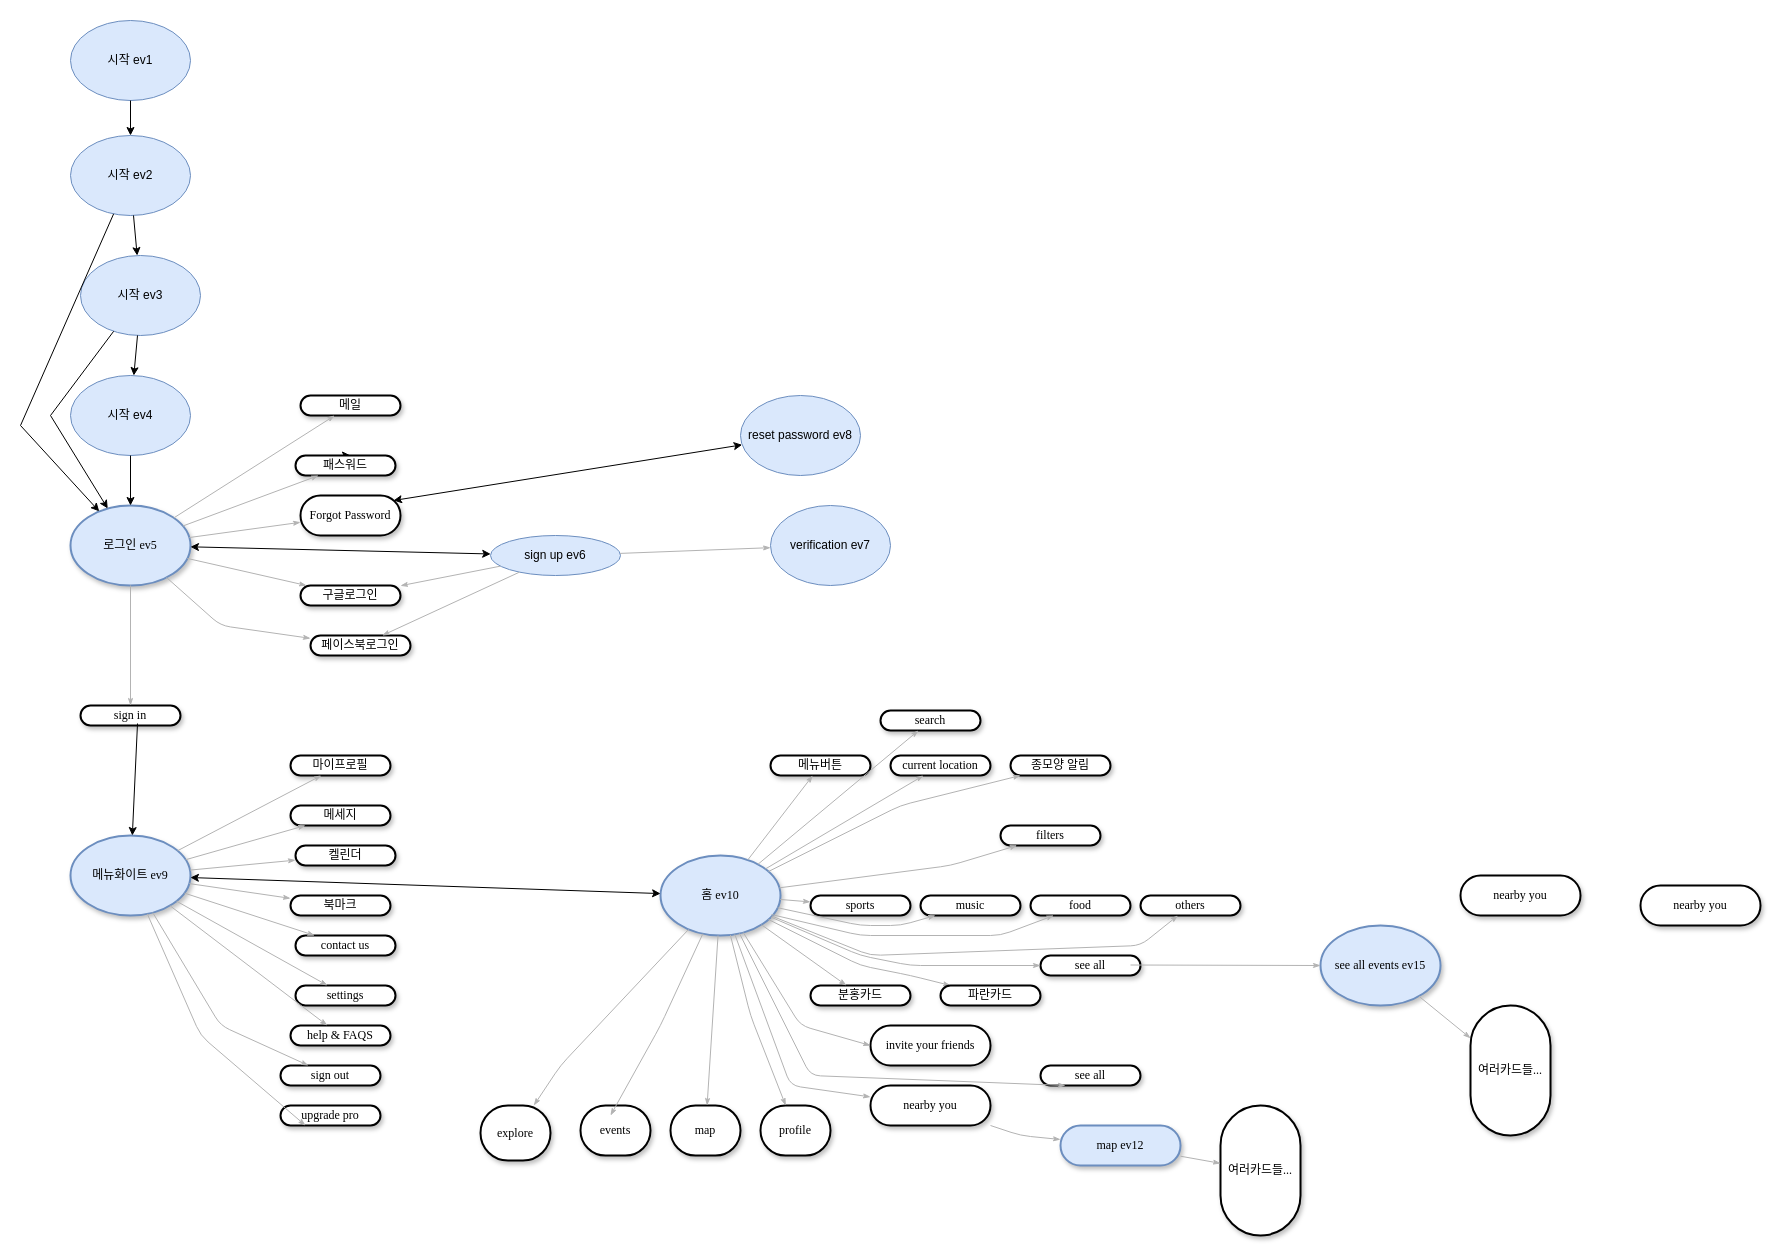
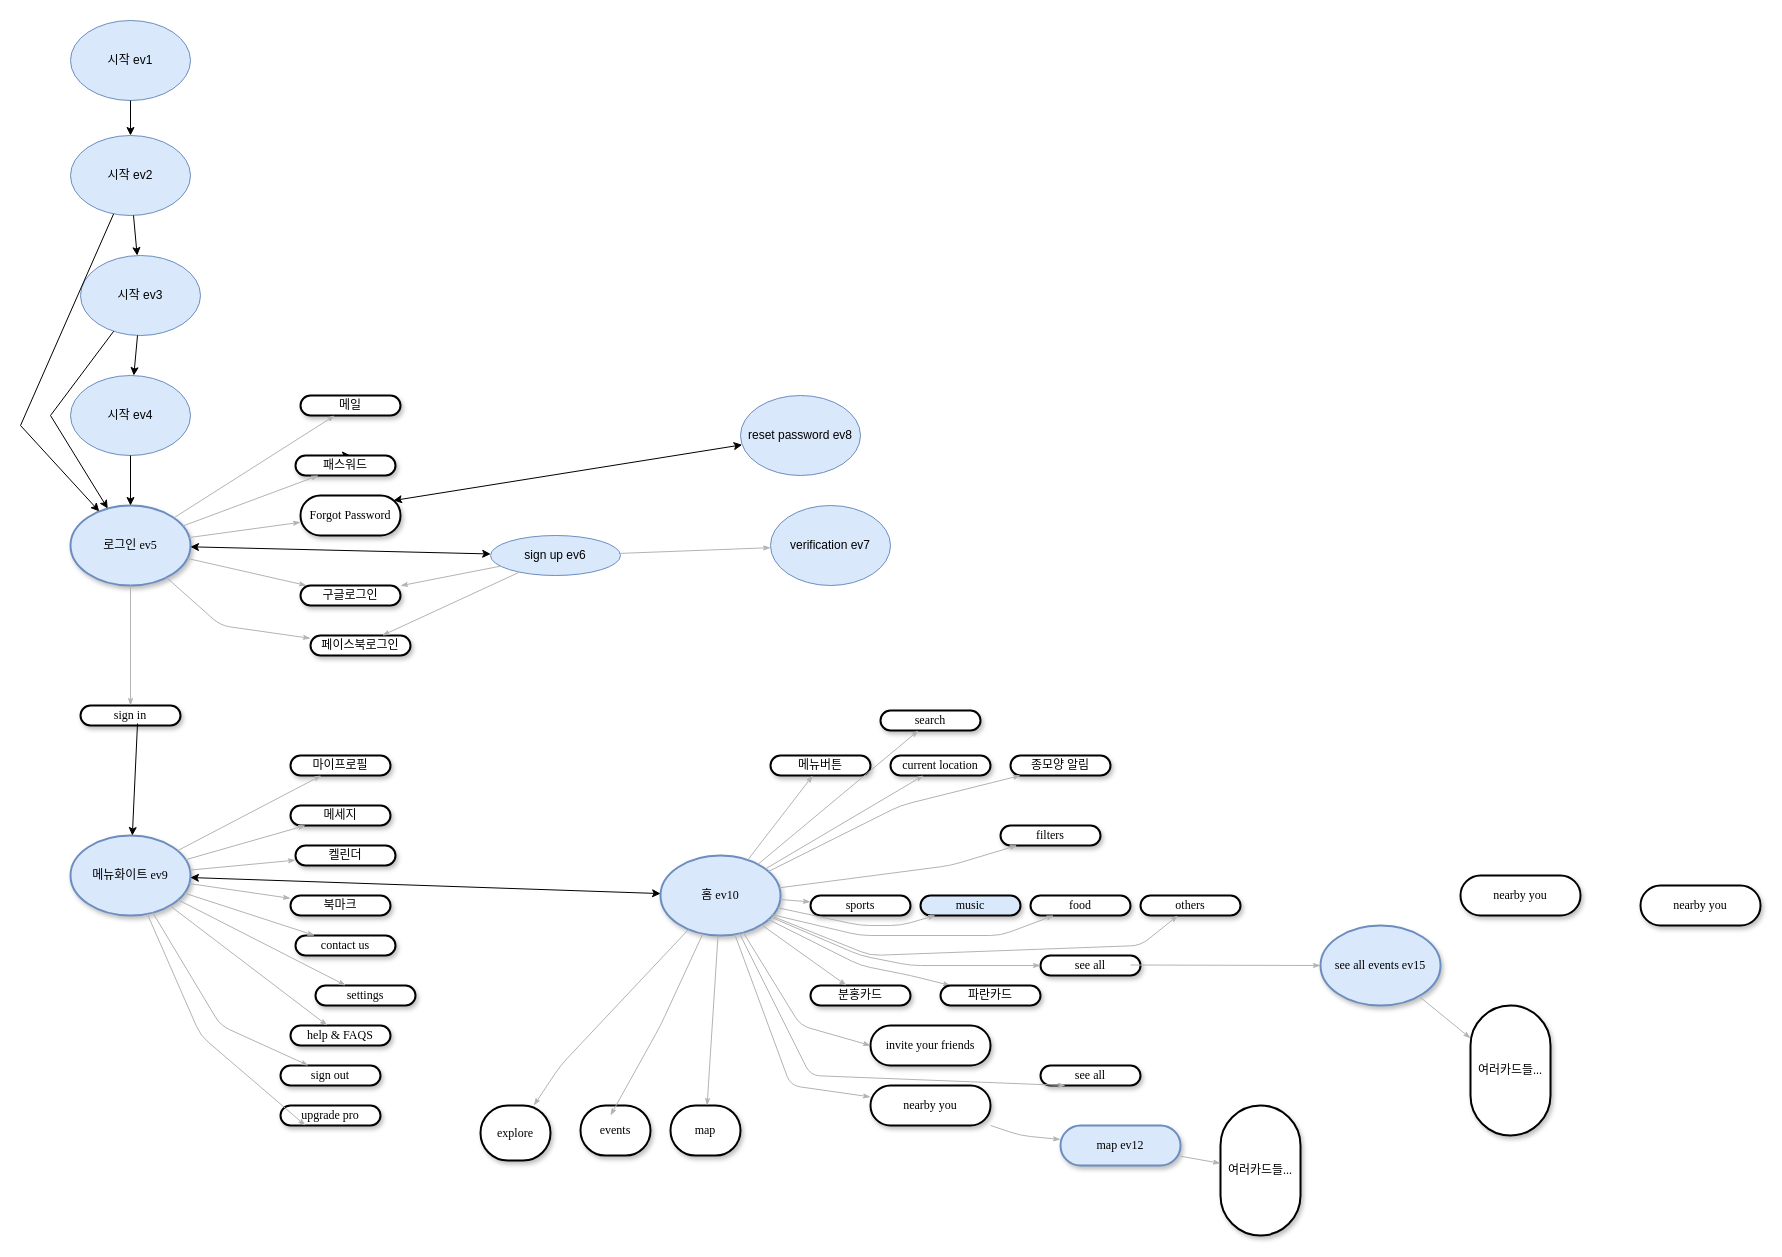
- <mxCell id="71" value="music" style="whiteSpace=wrap;html=1;rounded=1;shadow=1;comic=0;labelBackgroundColor=none;strokeWidth=2;fontFamily=Verdana;fontSize=12;align=center;arcSize=50;" vertex="1" parent="1"><mxGeometry x="920" y="895" width="100" height="20" as="geometry" /></mxCell>
+ <mxCell id="71" value="music" style="whiteSpace=wrap;html=1;rounded=1;shadow=1;comic=0;labelBackgroundColor=none;strokeWidth=2;fontFamily=Verdana;fontSize=12;align=center;arcSize=50;fillColor=#dae8fc;" vertex="1" parent="1"><mxGeometry x="920" y="895" width="100" height="20" as="geometry" /></mxCell>
- <mxCell id="13" value="settings" style="whiteSpace=wrap;html=1;rounded=1;shadow=1;comic=0;labelBackgroundColor=none;strokeWidth=2;fontFamily=Verdana;fontSize=12;align=center;arcSize=50;" parent="1" vertex="1"><mxGeometry x="295" y="985" width="100" height="20" as="geometry" /></mxCell>
+ <mxCell id="13" value="settings" style="whiteSpace=wrap;html=1;rounded=1;shadow=1;comic=0;labelBackgroundColor=none;strokeWidth=2;fontFamily=Verdana;fontSize=12;align=center;arcSize=50;" parent="1" vertex="1"><mxGeometry x="315" y="985" width="100" height="20" as="geometry" /></mxCell>
- <mxCell id="93" value="" style="edgeStyle=none;rounded=1;html=1;labelBackgroundColor=none;startArrow=none;startFill=0;startSize=5;endArrow=classicThin;endFill=1;endSize=5;jettySize=auto;orthogonalLoop=1;strokeColor=#B3B3B3;strokeWidth=1;fontFamily=Verdana;fontSize=12;" edge="1" parent="1" source="50" target="88"><mxGeometry relative="1" as="geometry"><mxPoint x="728" y="956.5" as="sourcePoint" /><mxPoint x="570" y="1133.5" as="targetPoint" /><Array as="points"><mxPoint x="750" y="1015" /></Array></mxGeometry></mxCell>
- <mxCell id="88" value="profile" style="whiteSpace=wrap;html=1;rounded=1;shadow=1;comic=0;labelBackgroundColor=none;strokeWidth=2;fontFamily=Verdana;fontSize=12;align=center;arcSize=50;" vertex="1" parent="1"><mxGeometry x="760" y="1105" width="70" height="50" as="geometry" /></mxCell>
